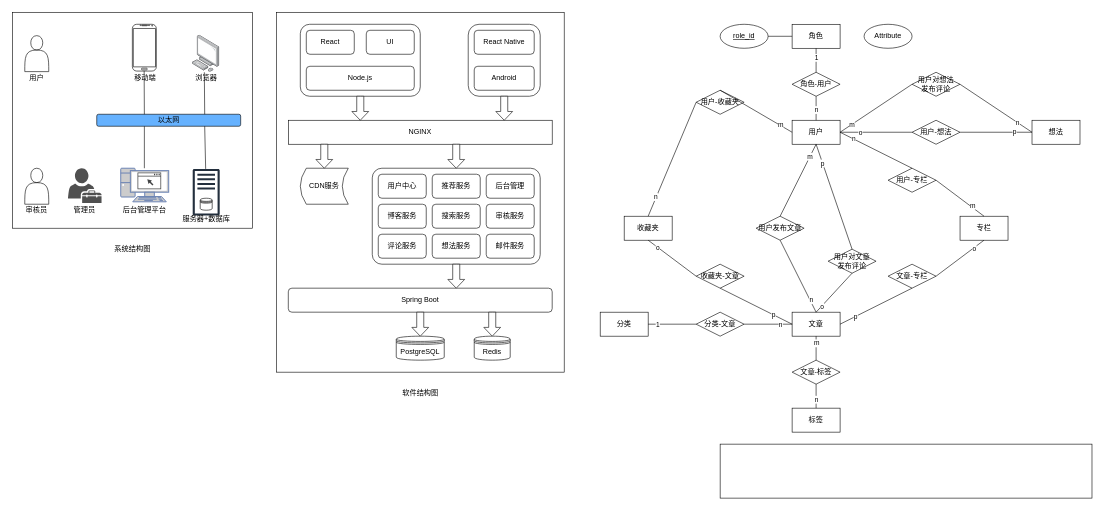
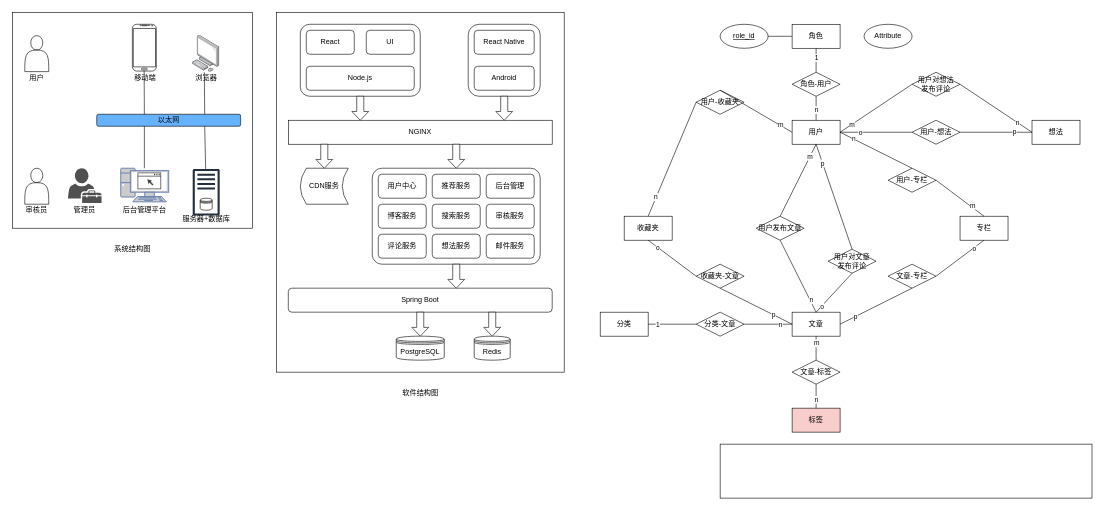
- <mxCell id="62" value="标签" style="whiteSpace=wrap;html=1;align=center;" parent="1" vertex="1"><mxGeometry x="1320" y="680" width="80" height="40" as="geometry" /></mxCell>
+ <mxCell id="62" value="标签" style="whiteSpace=wrap;html=1;align=center;fillColor=#f8cecc;" parent="1" vertex="1"><mxGeometry x="1320" y="680" width="80" height="40" as="geometry" /></mxCell>
